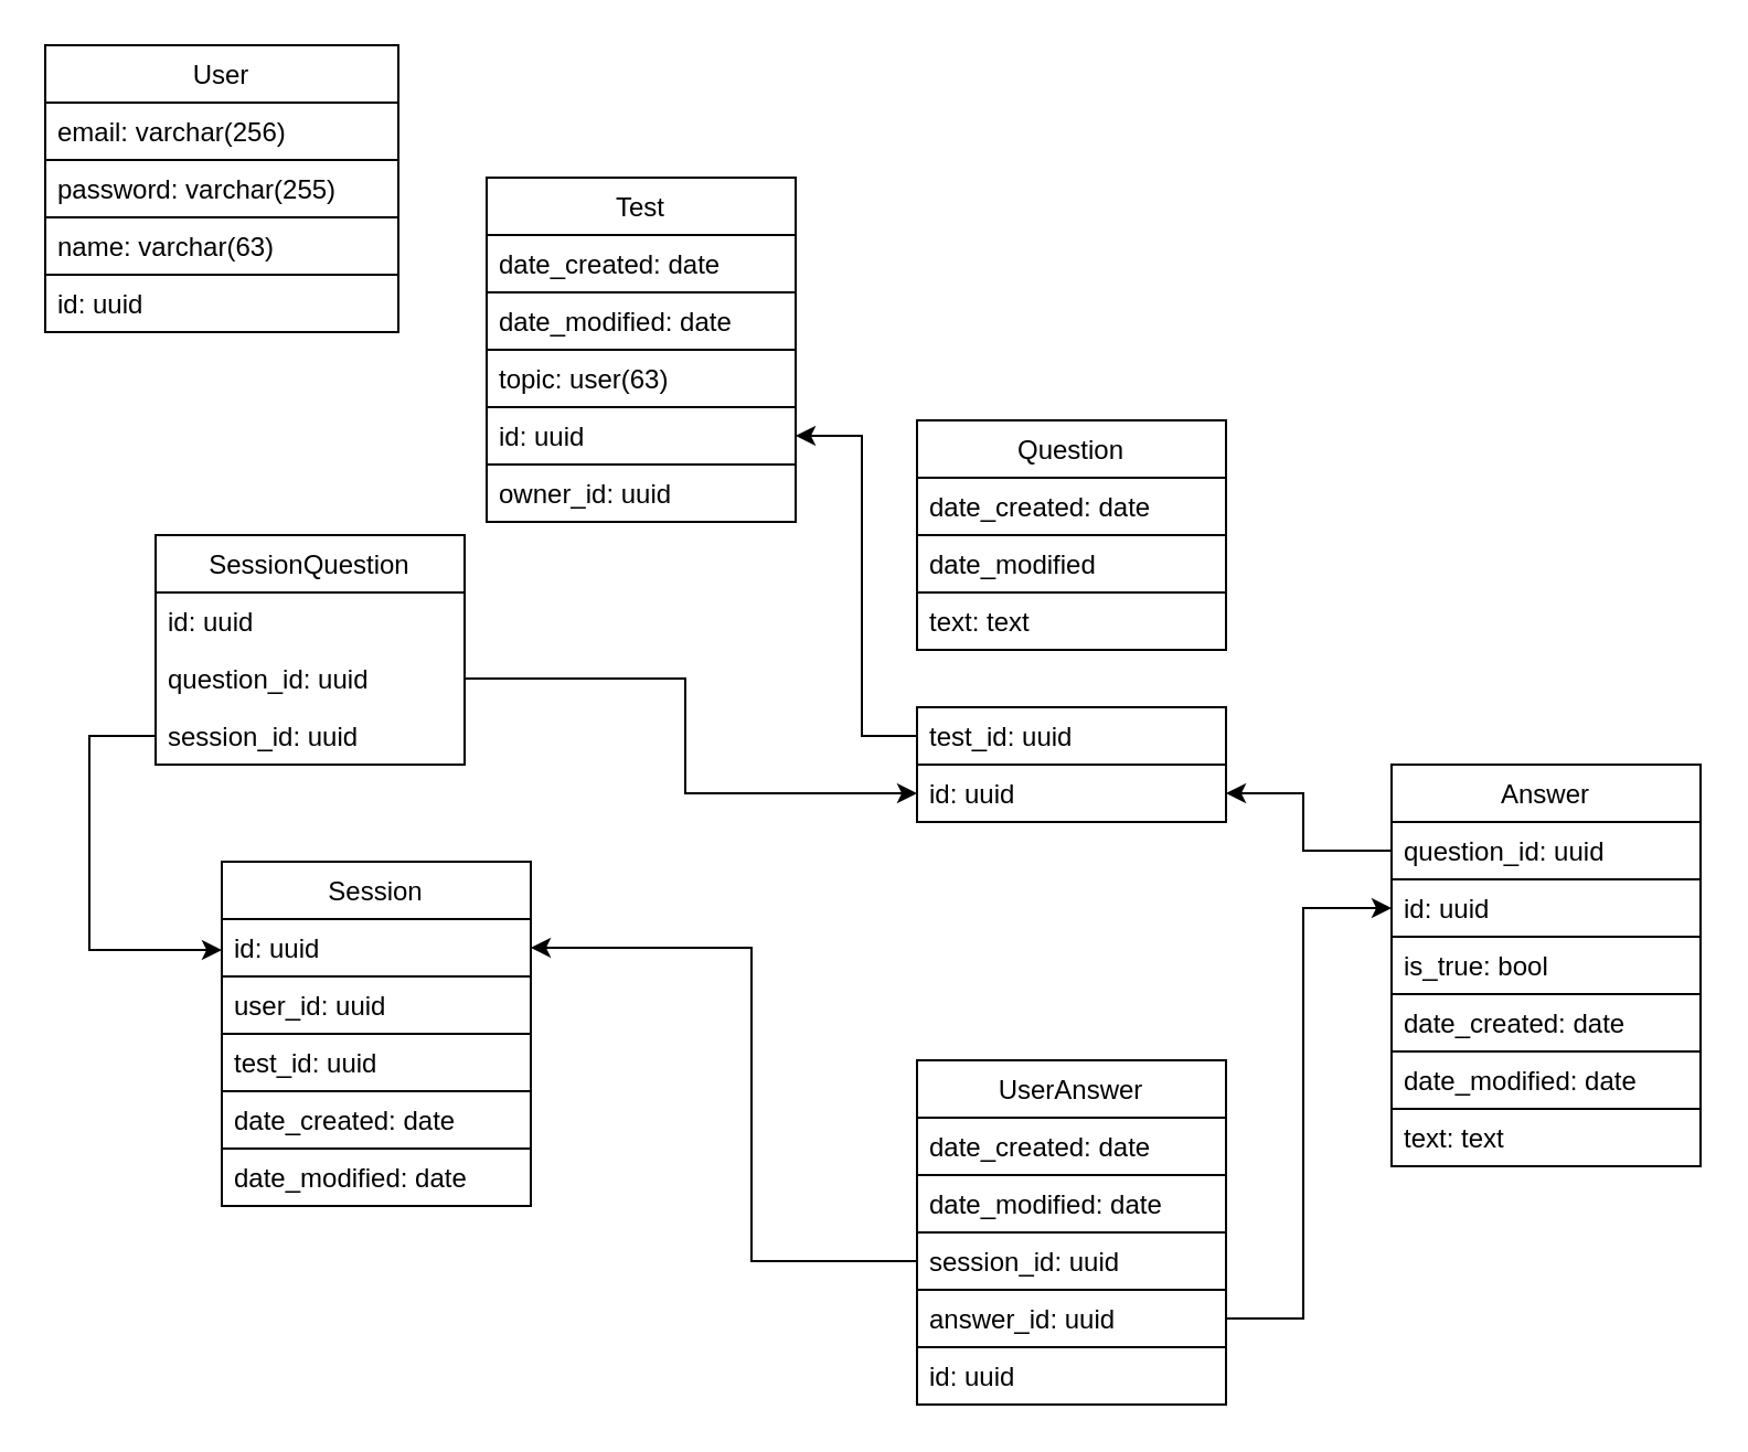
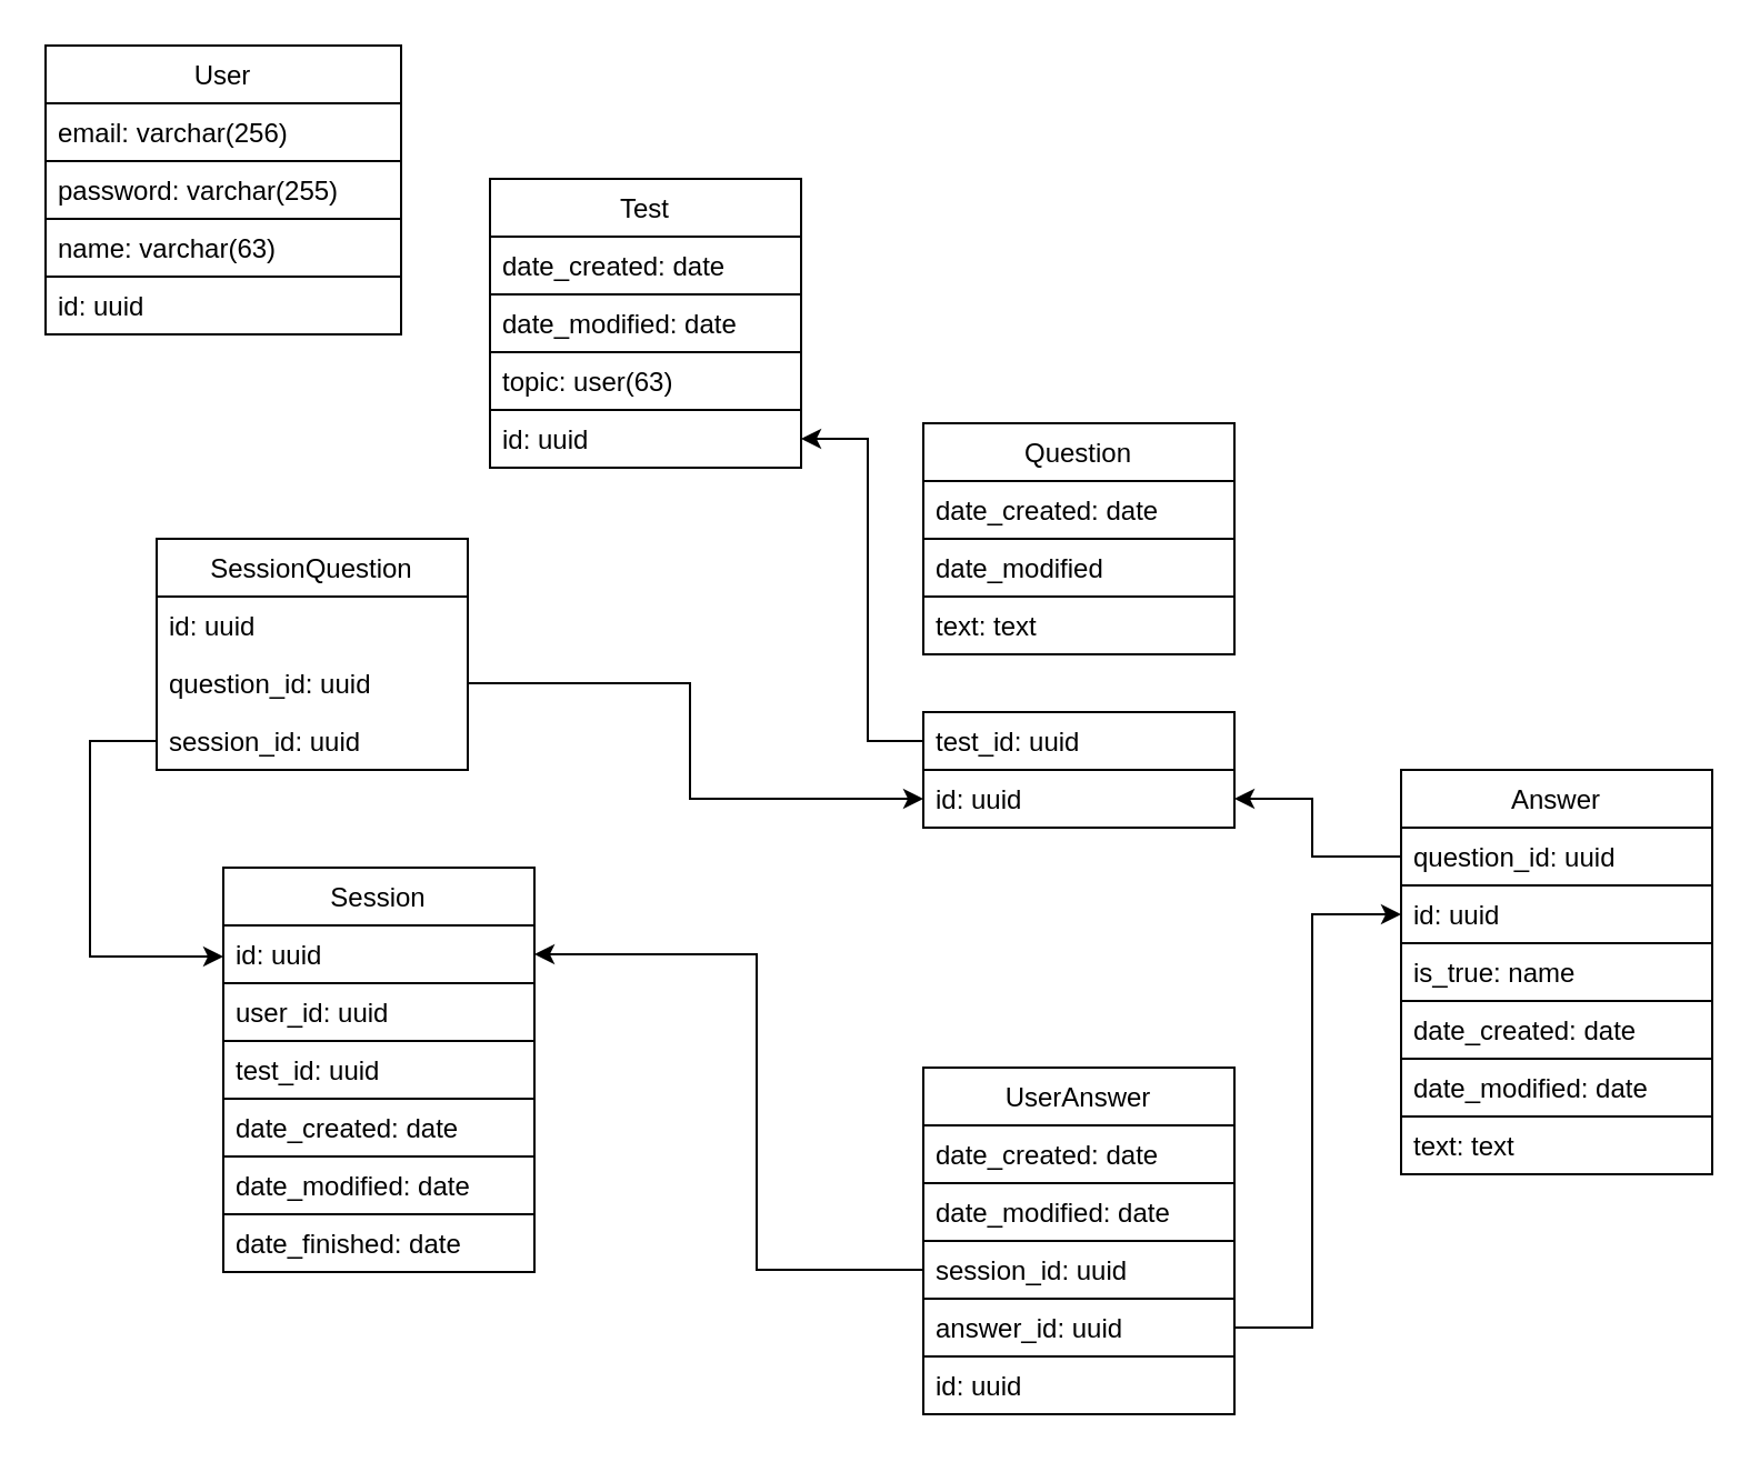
- <mxCell id="9" value="owner_id: uuid" style="text;strokeColor=default;fillColor=none;align=left;verticalAlign=top;spacingLeft=4;spacingRight=4;overflow=hidden;rotatable=0;points=[[0,0.5],[1,0.5]];portConstraint=eastwest;" vertex="1" parent="3"><mxGeometry y="130" width="140" height="26" as="geometry" /></mxCell>
- <mxCell id="14" value="is_true: bool" style="text;strokeColor=default;fillColor=none;align=left;verticalAlign=top;spacingLeft=4;spacingRight=4;overflow=hidden;rotatable=0;points=[[0,0.5],[1,0.5]];portConstraint=eastwest;" vertex="1" parent="11"><mxGeometry y="78" width="140" height="26" as="geometry" /></mxCell>
+ <mxCell id="14" value="is_true: name" style="text;strokeColor=default;fillColor=none;align=left;verticalAlign=top;spacingLeft=4;spacingRight=4;overflow=hidden;rotatable=0;points=[[0,0.5],[1,0.5]];portConstraint=eastwest;" vertex="1" parent="11"><mxGeometry y="78" width="140" height="26" as="geometry" /></mxCell>
+ <mxCell id="50" value="date_finished: date" style="text;strokeColor=default;fillColor=default;align=left;verticalAlign=top;spacingLeft=4;spacingRight=4;overflow=hidden;rotatable=0;points=[[0,0.5],[1,0.5]];portConstraint=eastwest;" vertex="1" parent="43"><mxGeometry y="156" width="140" height="26" as="geometry" /></mxCell>
